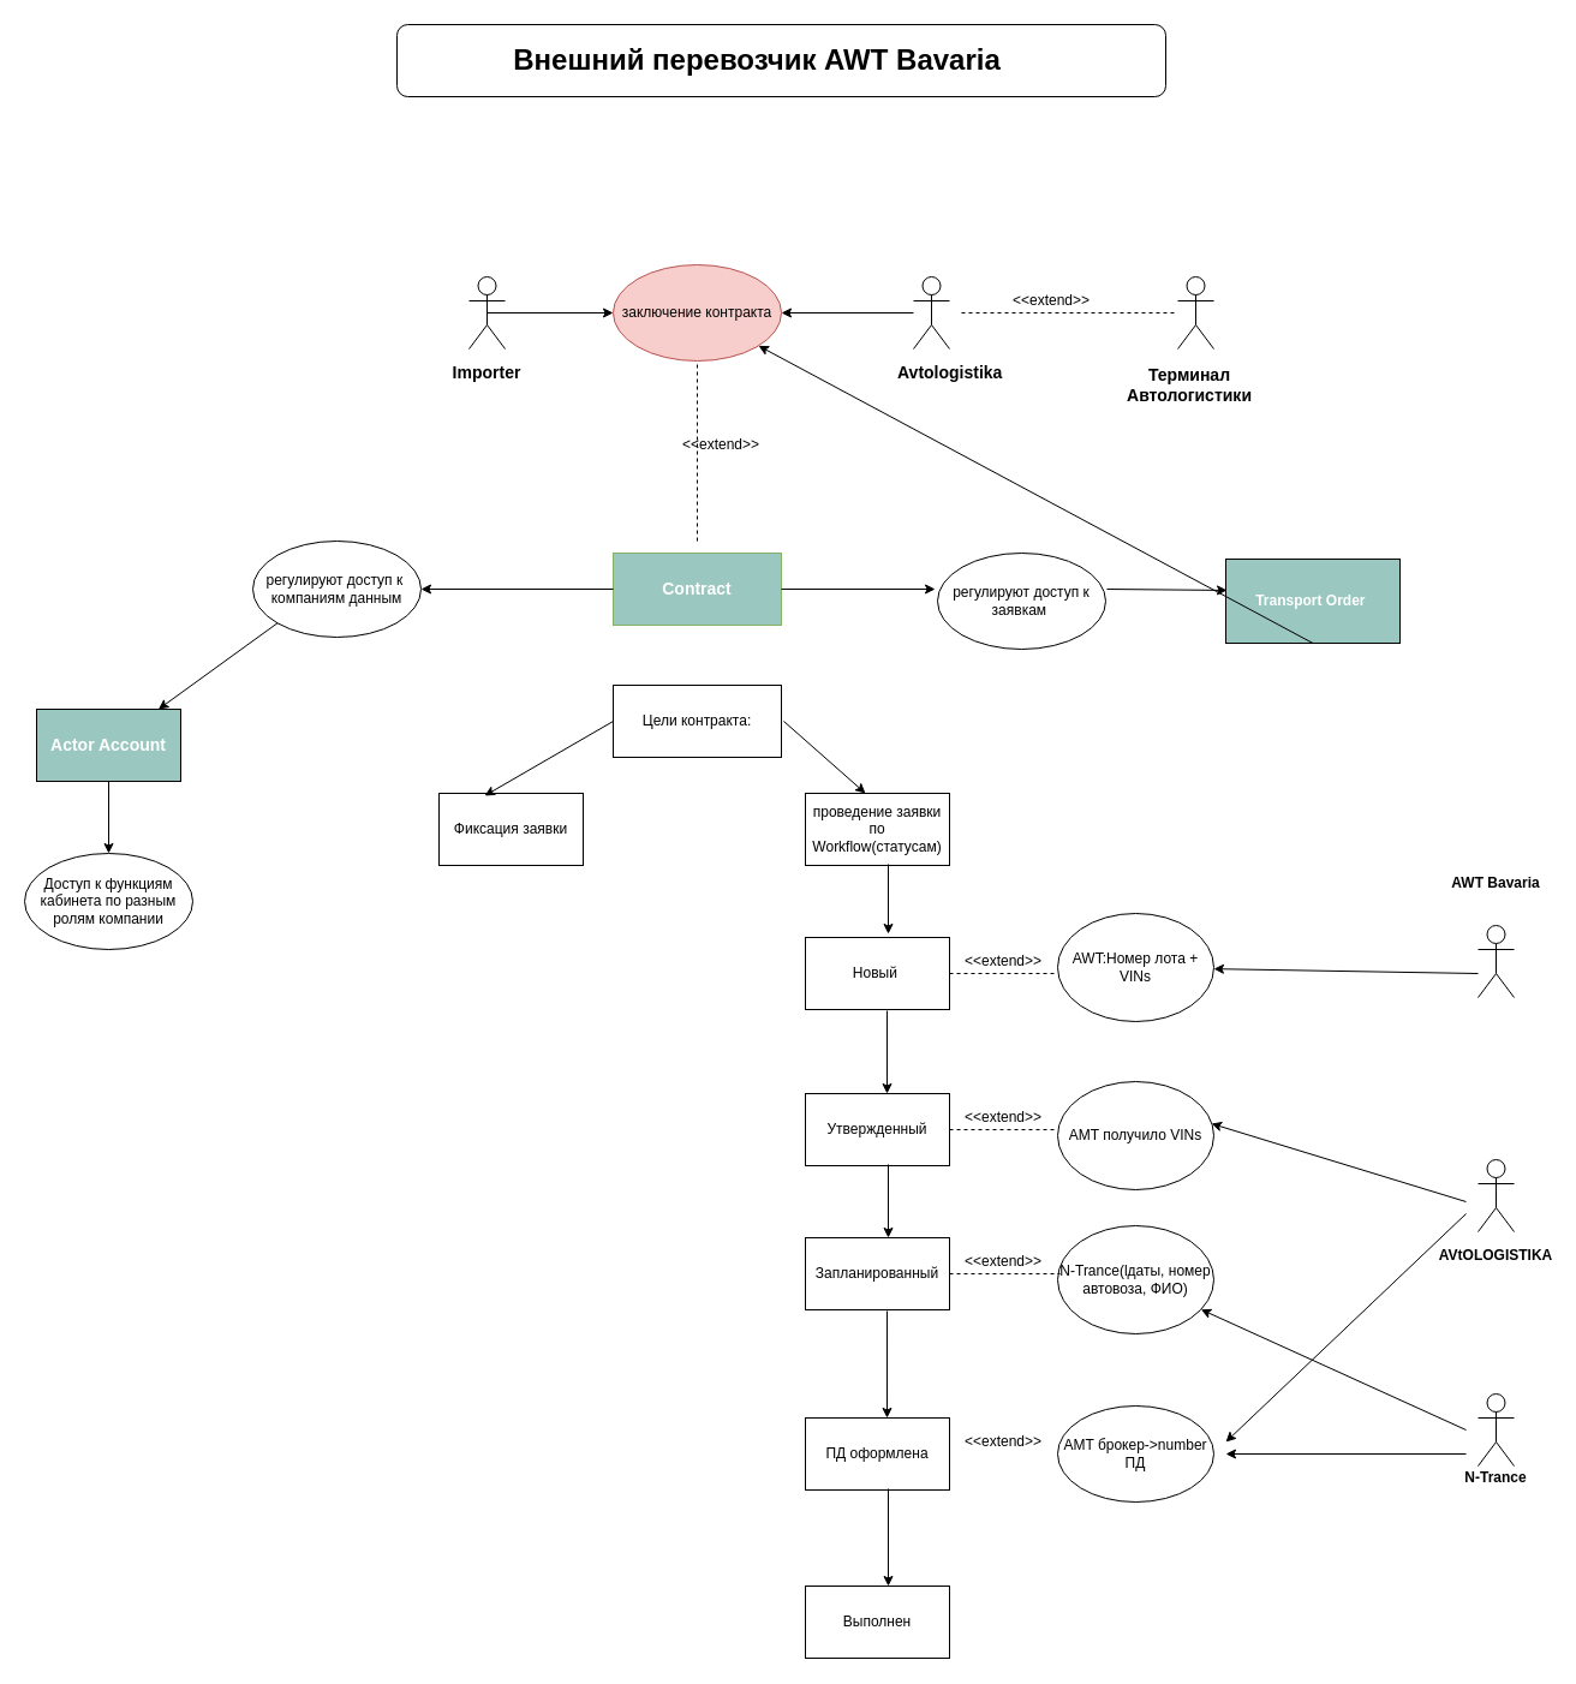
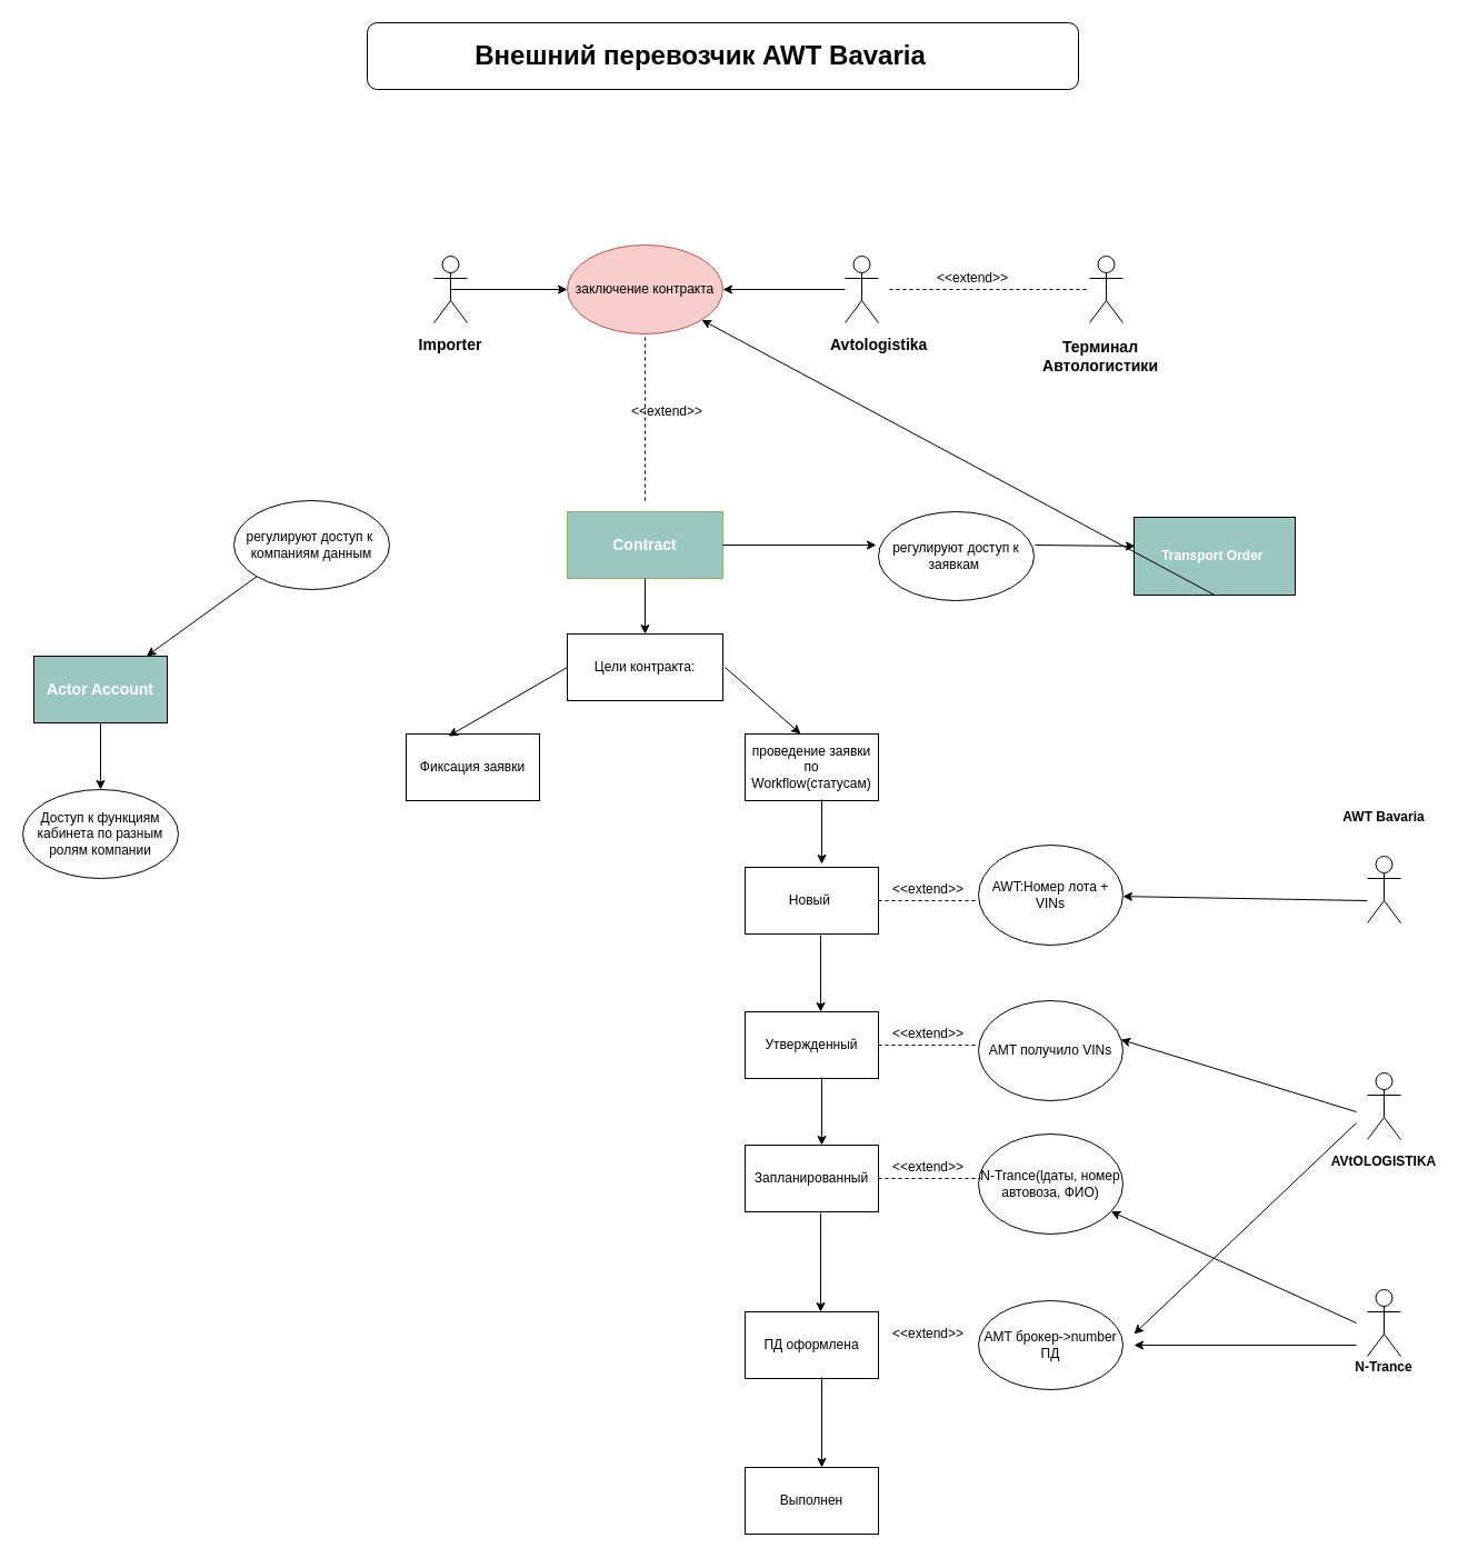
- <mxCell id="45" value="" style="endArrow=classic;html=1;fontColor=#FFFFFF;exitX=0;exitY=0.5;exitDx=0;exitDy=0;entryX=1;entryY=0.5;entryDx=0;entryDy=0;" edge="1" parent="1" source="40" target="44"><mxGeometry width="50" height="50" relative="1" as="geometry"><mxPoint x="420" y="500" as="sourcePoint" /><mxPoint x="470" y="450" as="targetPoint" /></mxGeometry></mxCell>
- <mxCell id="59" value="&lt;font color=&quot;#000000&quot;&gt;регулируют доступ к заявкам&amp;nbsp;&lt;/font&gt;" style="ellipse;whiteSpace=wrap;html=1;labelBackgroundColor=none;fillColor=none;fontColor=#FFFFFF;" vertex="1" parent="1"><mxGeometry x="780" y="460" width="140" height="80" as="geometry" /></mxCell>
+ <mxCell id="59" value="&lt;font color=&quot;#000000&quot;&gt;регулируют доступ к заявкам&amp;nbsp;&lt;/font&gt;" style="ellipse;whiteSpace=wrap;html=1;labelBackgroundColor=none;fillColor=none;fontColor=#FFFFFF;" vertex="1" parent="1"><mxGeometry x="790" y="460" width="140" height="80" as="geometry" /></mxCell>
+ <mxCell id="41" value="" style="endArrow=classic;html=1;fontColor=#FFFFFF;entryX=0.5;entryY=0;entryDx=0;entryDy=0;" edge="1" parent="1" source="40" target="2"><mxGeometry width="50" height="50" relative="1" as="geometry"><mxPoint x="560" y="610" as="sourcePoint" /><mxPoint x="610" y="560" as="targetPoint" /></mxGeometry></mxCell>
